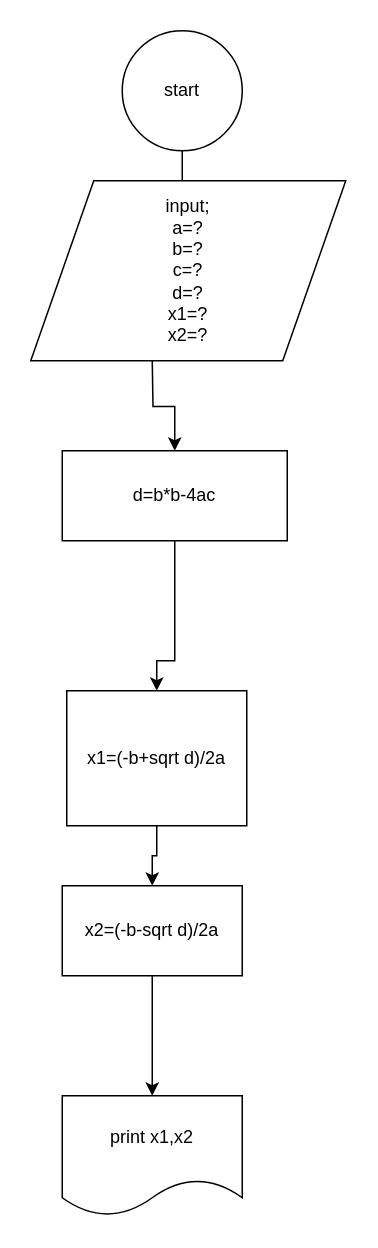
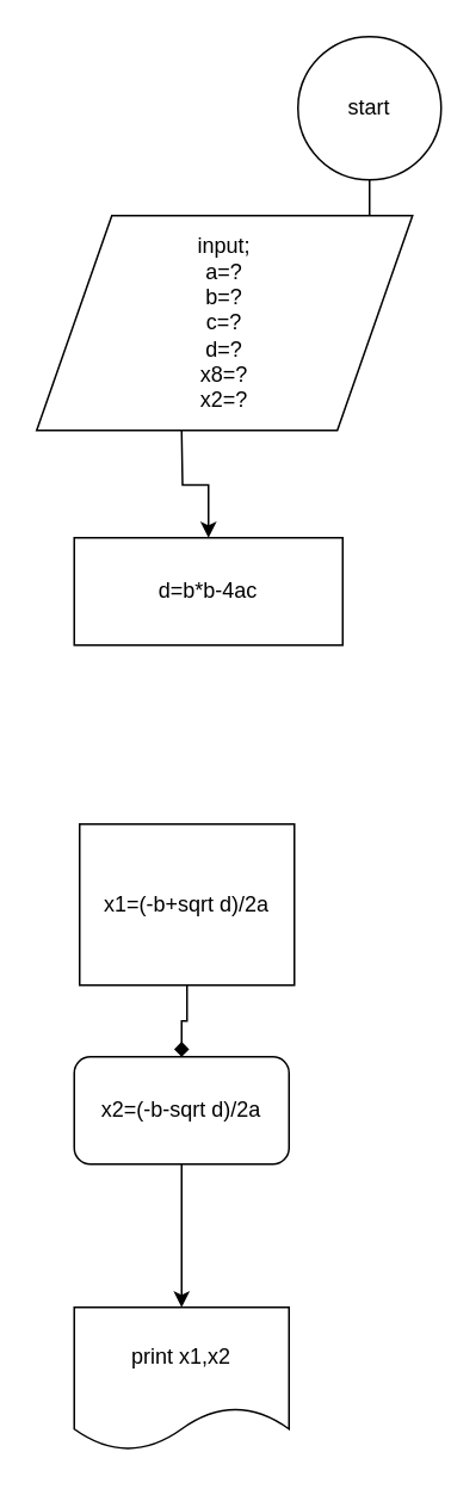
- <mxCell id="3" value="start" style="ellipse;whiteSpace=wrap;html=1;aspect=fixed;" parent="1" vertex="1"><mxGeometry x="81" y="20" width="80" height="80" as="geometry" /></mxCell>
+ <mxCell id="3" value="start" style="ellipse;whiteSpace=wrap;html=1;aspect=fixed;" parent="1" vertex="1"><mxGeometry x="166" y="20" width="80" height="80" as="geometry" /></mxCell>
- <mxCell id="9" value="input;&lt;br&gt;a=?&lt;br&gt;b=?&lt;br&gt;c=?&lt;br&gt;d=?&lt;br&gt;x1=?&lt;br&gt;x2=?" style="shape=parallelogram;perimeter=parallelogramPerimeter;whiteSpace=wrap;html=1;" parent="1" vertex="1"><mxGeometry x="20" y="120" width="210" height="120" as="geometry" /></mxCell>
+ <mxCell id="9" value="input;&lt;br&gt;a=?&lt;br&gt;b=?&lt;br&gt;c=?&lt;br&gt;d=?&lt;br&gt;x8=?&lt;br&gt;x2=?" style="shape=parallelogram;perimeter=parallelogramPerimeter;whiteSpace=wrap;html=1;" parent="1" vertex="1"><mxGeometry x="20" y="120" width="210" height="120" as="geometry" /></mxCell>
- <mxCell id="5" style="edgeStyle=orthogonalEdgeStyle;rounded=0;orthogonalLoop=1;jettySize=auto;html=1;exitX=0.5;exitY=1;exitDx=0;exitDy=0;entryX=0.5;entryY=0;entryDx=0;entryDy=0;" parent="1" source="6" target="8" edge="1"><mxGeometry relative="1" as="geometry"><Array as="points"><mxPoint x="116" y="440" /><mxPoint x="104" y="440" /></Array></mxGeometry></mxCell>
- <mxCell id="7" style="edgeStyle=orthogonalEdgeStyle;rounded=0;orthogonalLoop=1;jettySize=auto;html=1;exitX=0.5;exitY=1;exitDx=0;exitDy=0;" parent="1" source="8" target="11" edge="1"><mxGeometry relative="1" as="geometry"><mxPoint x="104" y="600" as="targetPoint" /></mxGeometry></mxCell>
+ <mxCell id="7" style="edgeStyle=orthogonalEdgeStyle;rounded=0;orthogonalLoop=1;jettySize=auto;html=1;exitX=0.5;exitY=1;exitDx=0;exitDy=0;endArrow=diamond;" parent="1" source="8" target="11" edge="1"><mxGeometry relative="1" as="geometry"><mxPoint x="104" y="600" as="targetPoint" /></mxGeometry></mxCell>
- <mxCell id="11" value="x2=(-b-sqrt d)/2a" style="rounded=0;whiteSpace=wrap;html=1;" parent="1" vertex="1"><mxGeometry x="41" y="590" width="120" height="60" as="geometry" /></mxCell>
+ <mxCell id="11" value="x2=(-b-sqrt d)/2a" style="whiteSpace=wrap;html=1;rounded=1;" parent="1" vertex="1"><mxGeometry x="41" y="590" width="120" height="60" as="geometry" /></mxCell>
